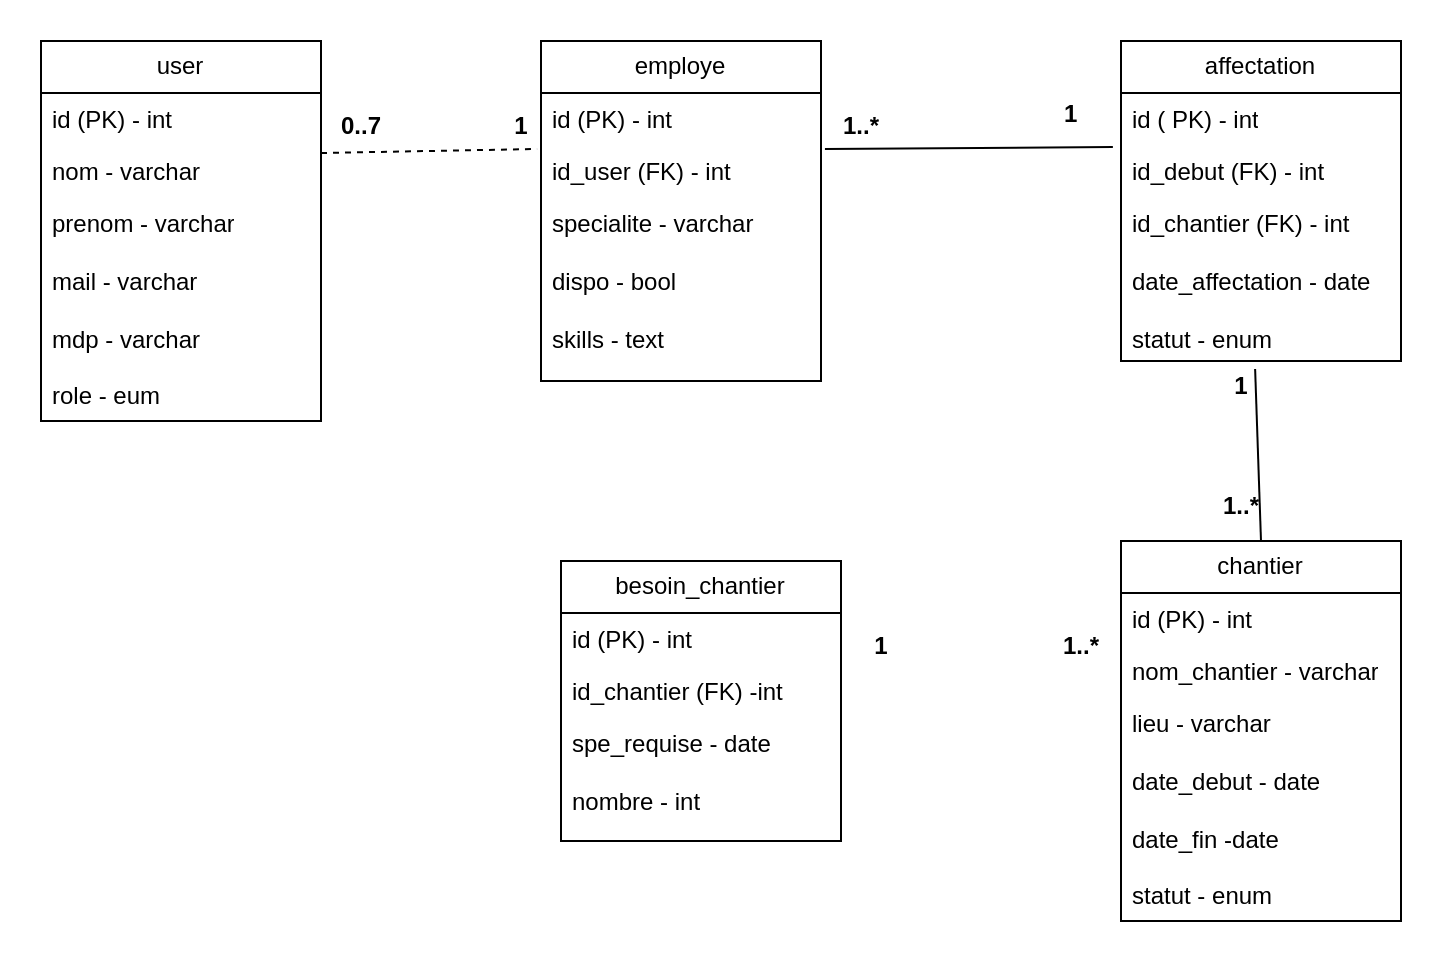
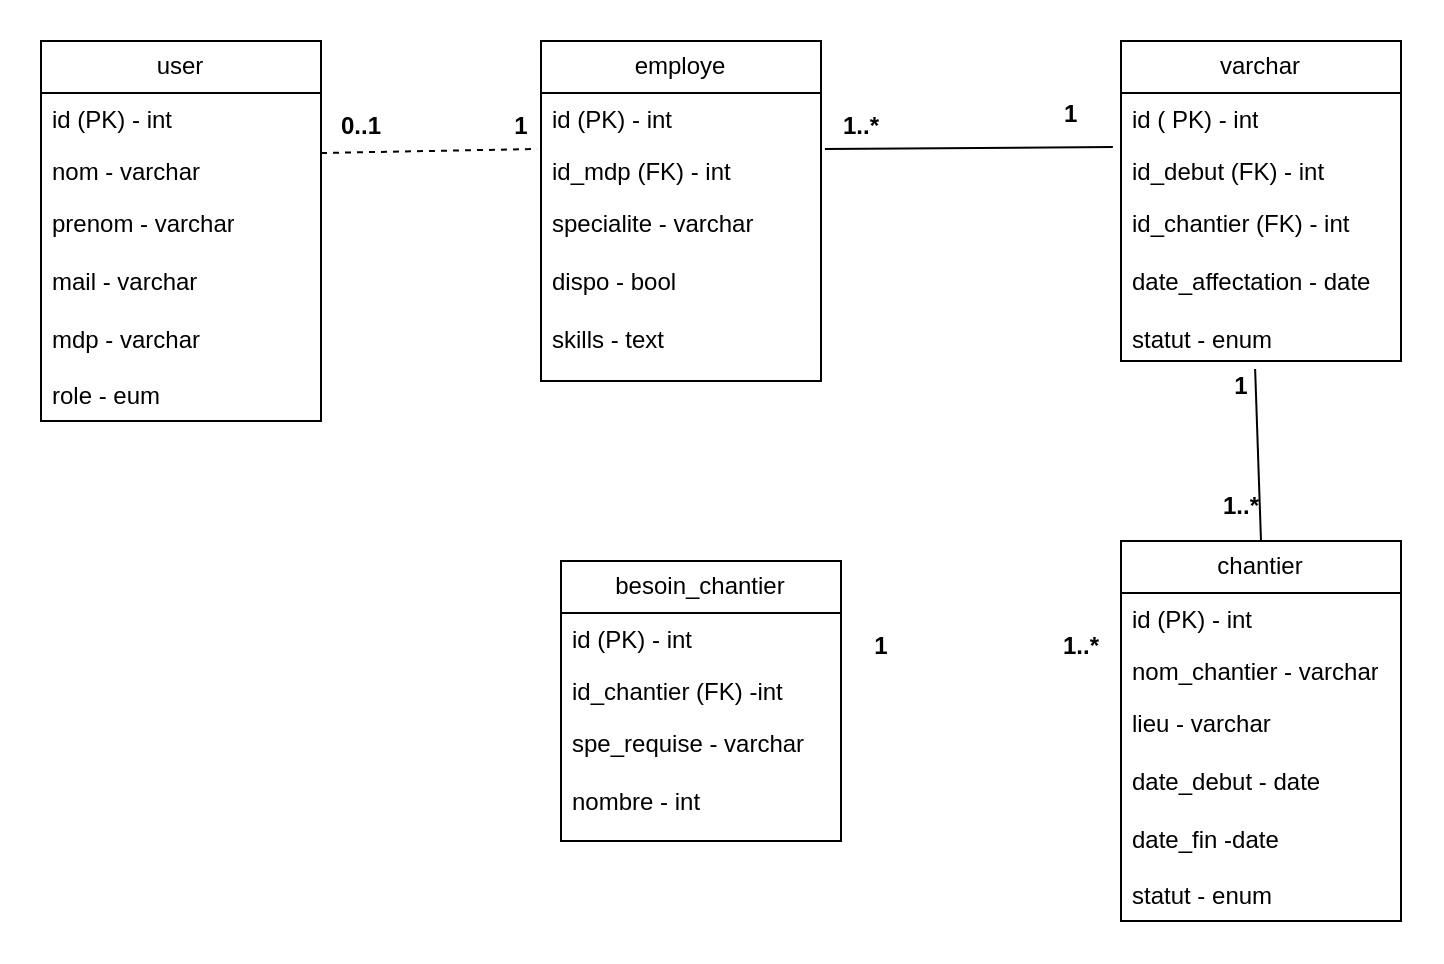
- <mxCell id="14" value="affectation" style="swimlane;fontStyle=0;childLayout=stackLayout;horizontal=1;startSize=26;fillColor=none;horizontalStack=0;resizeParent=1;resizeParentMax=0;resizeLast=0;collapsible=1;marginBottom=0;whiteSpace=wrap;html=1;" vertex="1" parent="1"><mxGeometry x="560" y="20" width="140" height="160" as="geometry" /></mxCell>
+ <mxCell id="14" value="varchar" style="swimlane;fontStyle=0;childLayout=stackLayout;horizontal=1;startSize=26;fillColor=none;horizontalStack=0;resizeParent=1;resizeParentMax=0;resizeLast=0;collapsible=1;marginBottom=0;whiteSpace=wrap;html=1;" vertex="1" parent="1"><mxGeometry x="560" y="20" width="140" height="160" as="geometry" /></mxCell>
- <mxCell id="23" value="0..7" style="text;align=center;fontStyle=1;verticalAlign=middle;spacingLeft=3;spacingRight=3;strokeColor=none;rotatable=0;points=[[0,0.5],[1,0.5]];portConstraint=eastwest;html=1;" vertex="1" parent="1"><mxGeometry x="140" y="50" width="80" height="26" as="geometry" /></mxCell>
+ <mxCell id="23" value="0..1" style="text;align=center;fontStyle=1;verticalAlign=middle;spacingLeft=3;spacingRight=3;strokeColor=none;rotatable=0;points=[[0,0.5],[1,0.5]];portConstraint=eastwest;html=1;" vertex="1" parent="1"><mxGeometry x="140" y="50" width="80" height="26" as="geometry" /></mxCell>
- <mxCell id="8" value="id_user (FK) - int&amp;nbsp;" style="text;strokeColor=none;fillColor=none;align=left;verticalAlign=top;spacingLeft=4;spacingRight=4;overflow=hidden;rotatable=0;points=[[0,0.5],[1,0.5]];portConstraint=eastwest;whiteSpace=wrap;html=1;" vertex="1" parent="6"><mxGeometry y="52" width="140" height="26" as="geometry" /></mxCell>
+ <mxCell id="8" value="id_mdp (FK) - int&amp;nbsp;" style="text;strokeColor=none;fillColor=none;align=left;verticalAlign=top;spacingLeft=4;spacingRight=4;overflow=hidden;rotatable=0;points=[[0,0.5],[1,0.5]];portConstraint=eastwest;whiteSpace=wrap;html=1;" vertex="1" parent="6"><mxGeometry y="52" width="140" height="26" as="geometry" /></mxCell>
- <mxCell id="21" value="spe_requise - date&lt;div&gt;&lt;br&gt;&lt;/div&gt;&lt;div&gt;nombre - int&lt;/div&gt;" style="text;strokeColor=none;fillColor=none;align=left;verticalAlign=top;spacingLeft=4;spacingRight=4;overflow=hidden;rotatable=0;points=[[0,0.5],[1,0.5]];portConstraint=eastwest;whiteSpace=wrap;html=1;" vertex="1" parent="18"><mxGeometry y="78" width="140" height="62" as="geometry" /></mxCell>
+ <mxCell id="21" value="spe_requise - varchar&lt;div&gt;&lt;br&gt;&lt;/div&gt;&lt;div&gt;nombre - int&lt;/div&gt;" style="text;strokeColor=none;fillColor=none;align=left;verticalAlign=top;spacingLeft=4;spacingRight=4;overflow=hidden;rotatable=0;points=[[0,0.5],[1,0.5]];portConstraint=eastwest;whiteSpace=wrap;html=1;" vertex="1" parent="18"><mxGeometry y="78" width="140" height="62" as="geometry" /></mxCell>
